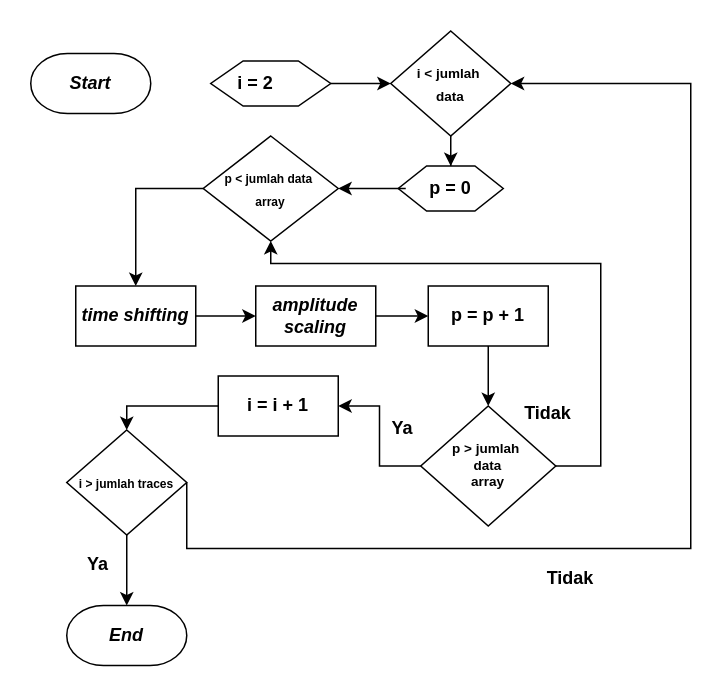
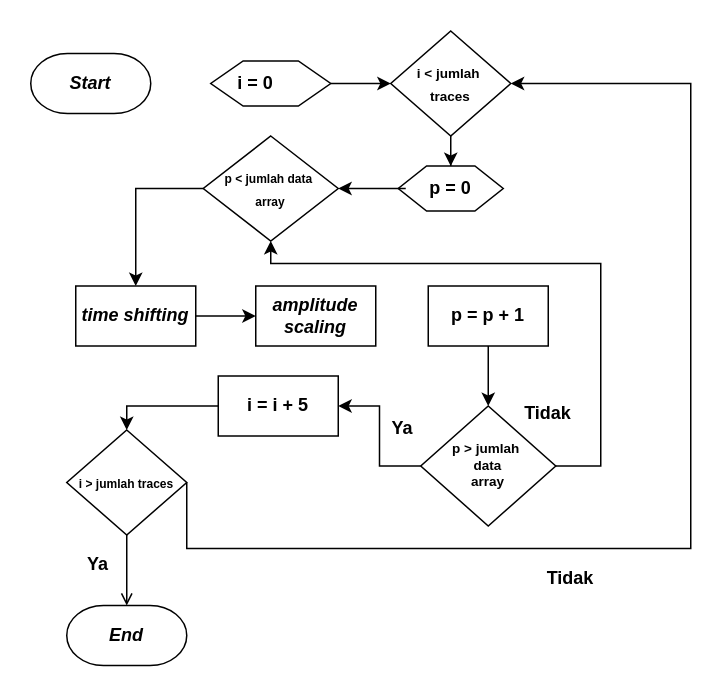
- <mxCell id="5" value="i = 2" style="text;html=1;align=center;verticalAlign=middle;whiteSpace=wrap;rounded=0;fontStyle=1" parent="1" vertex="1"><mxGeometry x="140" y="42.5" width="60" height="25" as="geometry" /></mxCell>
+ <mxCell id="5" value="i = 0" style="text;html=1;align=center;verticalAlign=middle;whiteSpace=wrap;rounded=0;fontStyle=1" parent="1" vertex="1"><mxGeometry x="140" y="42.5" width="60" height="25" as="geometry" /></mxCell>
- <mxCell id="7" value="&lt;font size=&quot;1&quot; style=&quot;&quot;&gt;&lt;b style=&quot;font-size: 9px;&quot;&gt;i &amp;lt; jumlah&amp;nbsp;&lt;/b&gt;&lt;/font&gt;&lt;div&gt;&lt;font size=&quot;1&quot; style=&quot;&quot;&gt;&lt;b style=&quot;font-size: 9px;&quot;&gt;data&lt;/b&gt;&lt;/font&gt;&lt;/div&gt;" style="rhombus;whiteSpace=wrap;html=1;" parent="1" vertex="1"><mxGeometry x="260" y="20" width="80" height="70" as="geometry" /></mxCell>
+ <mxCell id="7" value="&lt;font size=&quot;1&quot; style=&quot;&quot;&gt;&lt;b style=&quot;font-size: 9px;&quot;&gt;i &amp;lt; jumlah&amp;nbsp;&lt;/b&gt;&lt;/font&gt;&lt;div&gt;&lt;font size=&quot;1&quot; style=&quot;&quot;&gt;&lt;b style=&quot;font-size: 9px;&quot;&gt;traces&lt;/b&gt;&lt;/font&gt;&lt;/div&gt;" style="rhombus;whiteSpace=wrap;html=1;" parent="1" vertex="1"><mxGeometry x="260" y="20" width="80" height="70" as="geometry" /></mxCell>
- <mxCell id="12" value="" style="edgeStyle=orthogonalEdgeStyle;rounded=0;orthogonalLoop=1;jettySize=auto;html=1;fontStyle=1" parent="1" source="13" target="15" edge="1"><mxGeometry relative="1" as="geometry" /></mxCell>
- <mxCell id="20" value="&lt;span style=&quot;font-style: normal;&quot;&gt;i = i + 1&lt;/span&gt;" style="rounded=0;whiteSpace=wrap;html=1;fontStyle=3" parent="1" vertex="1"><mxGeometry x="145" y="250" width="80" height="40" as="geometry" /></mxCell>
+ <mxCell id="20" value="&lt;span style=&quot;font-style: normal;&quot;&gt;i = i + 5&lt;/span&gt;" style="rounded=0;whiteSpace=wrap;html=1;fontStyle=3" parent="1" vertex="1"><mxGeometry x="145" y="250" width="80" height="40" as="geometry" /></mxCell>
- <mxCell id="21" value="" style="edgeStyle=orthogonalEdgeStyle;rounded=0;orthogonalLoop=1;jettySize=auto;html=1;fontStyle=1" parent="1" source="23" target="24" edge="1"><mxGeometry relative="1" as="geometry" /></mxCell>
+ <mxCell id="21" value="" style="edgeStyle=orthogonalEdgeStyle;rounded=0;orthogonalLoop=1;jettySize=auto;html=1;fontStyle=1;endArrow=open;" parent="1" source="23" target="24" edge="1"><mxGeometry relative="1" as="geometry" /></mxCell>
